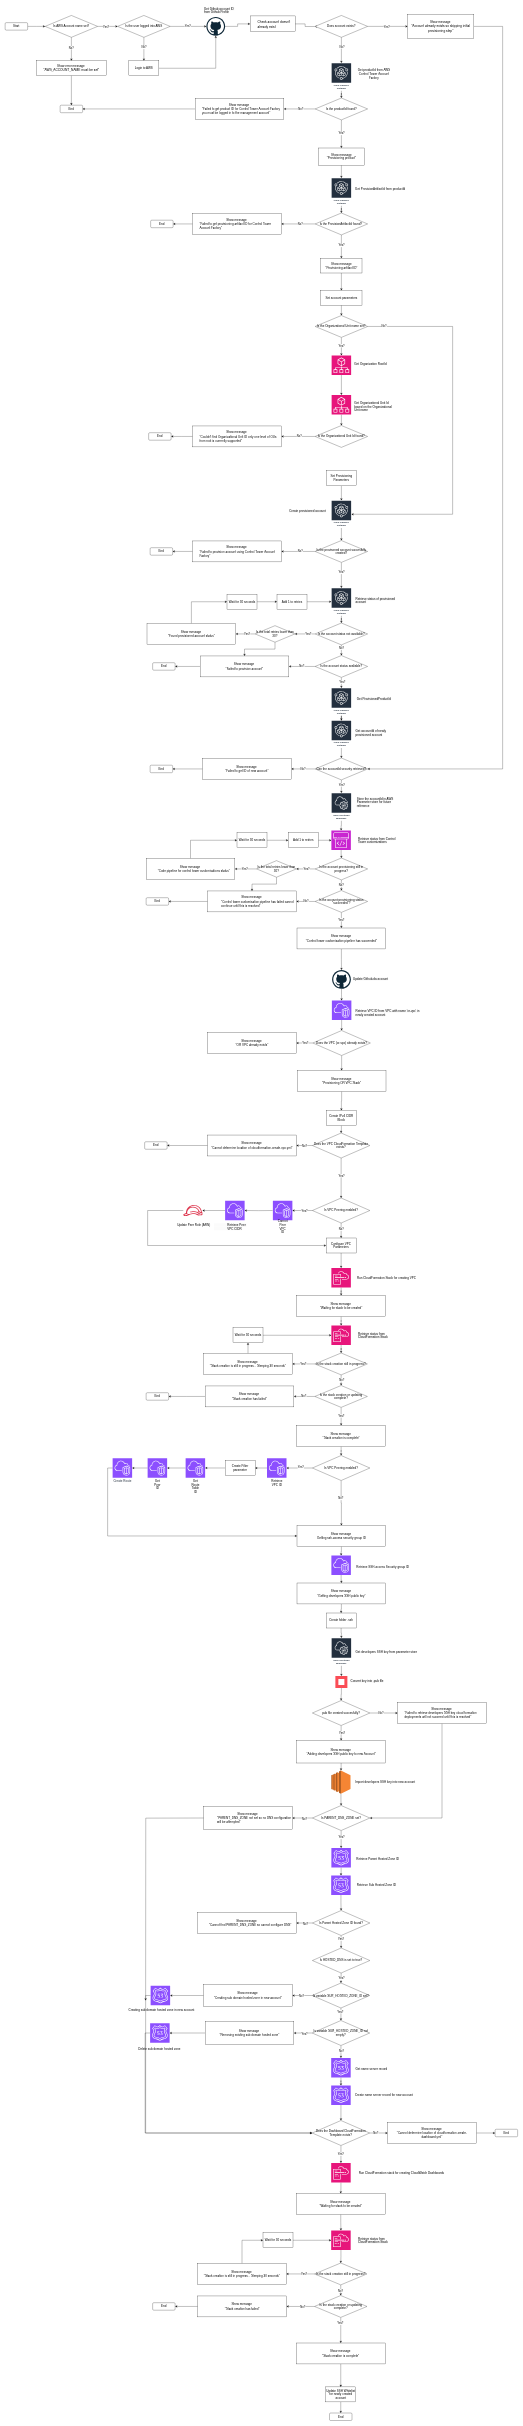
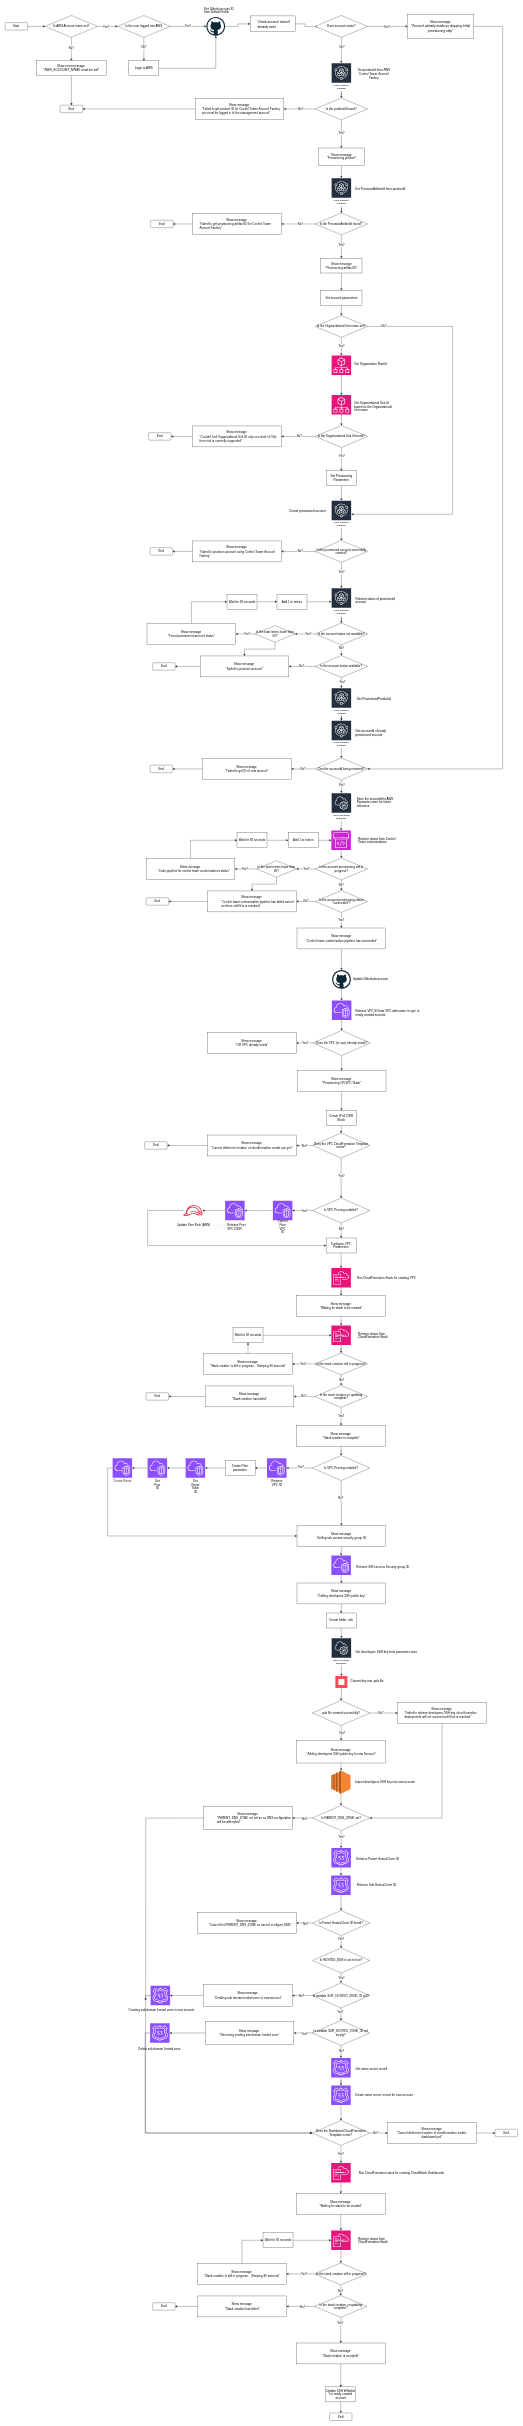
+ <mxCell id="68" value="" style="edgeStyle=orthogonalEdgeStyle;rounded=0;orthogonalLoop=1;jettySize=auto;html=1;" parent="1" source="70" target="74" edge="1"><mxGeometry relative="1" as="geometry" /></mxCell>
+ <mxCell id="69" value="Yes?" style="edgeLabel;html=1;align=center;verticalAlign=middle;resizable=0;points=[];" parent="68" vertex="1" connectable="0"><mxGeometry x="-0.264" y="1" relative="1" as="geometry"><mxPoint as="offset" /></mxGeometry></mxCell>
- <mxCell id="116" value="Can the accountId security retrieved?" style="rhombus;whiteSpace=wrap;html=1;" parent="1" vertex="1"><mxGeometry x="1260" y="3031" width="210" height="87.5" as="geometry" /></mxCell>
+ <mxCell id="116" value="Can the accountId being retrieved?" style="rhombus;whiteSpace=wrap;html=1;" parent="1" vertex="1"><mxGeometry x="1260" y="3031" width="210" height="87.5" as="geometry" /></mxCell>
